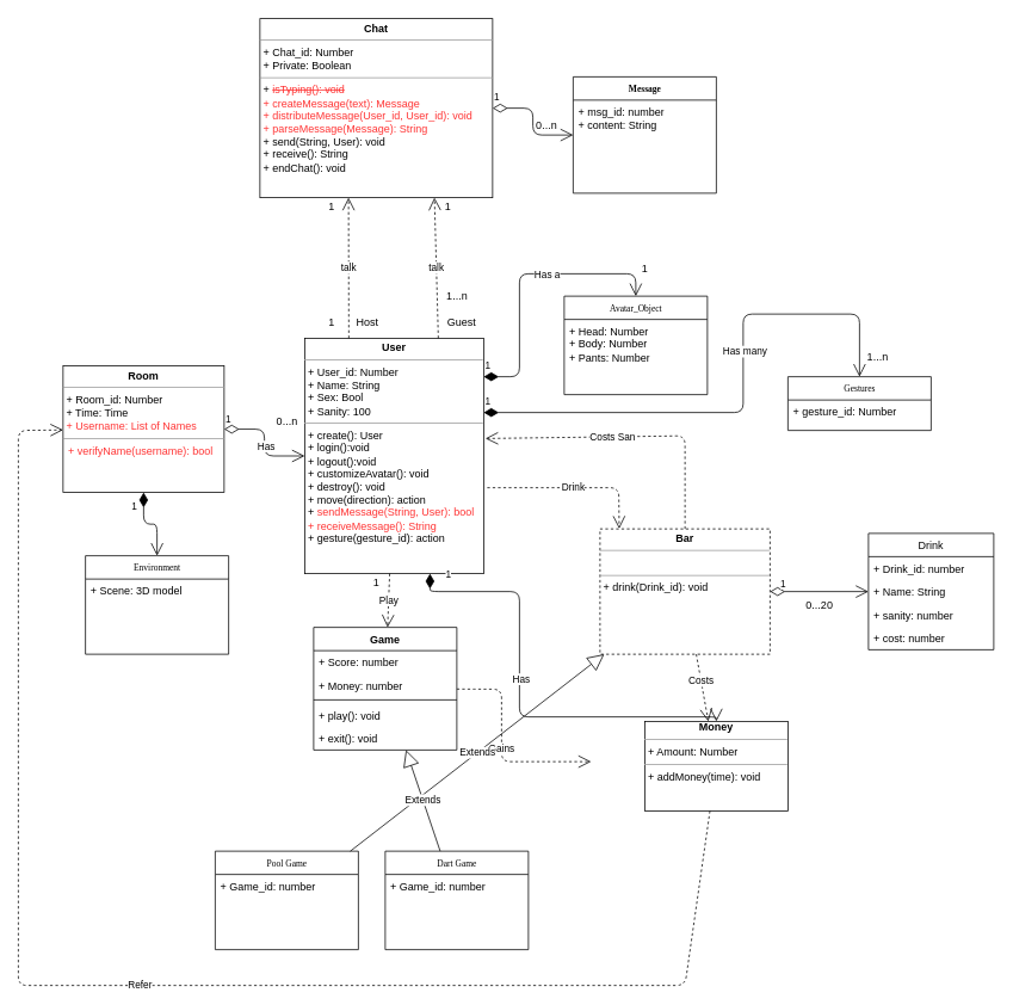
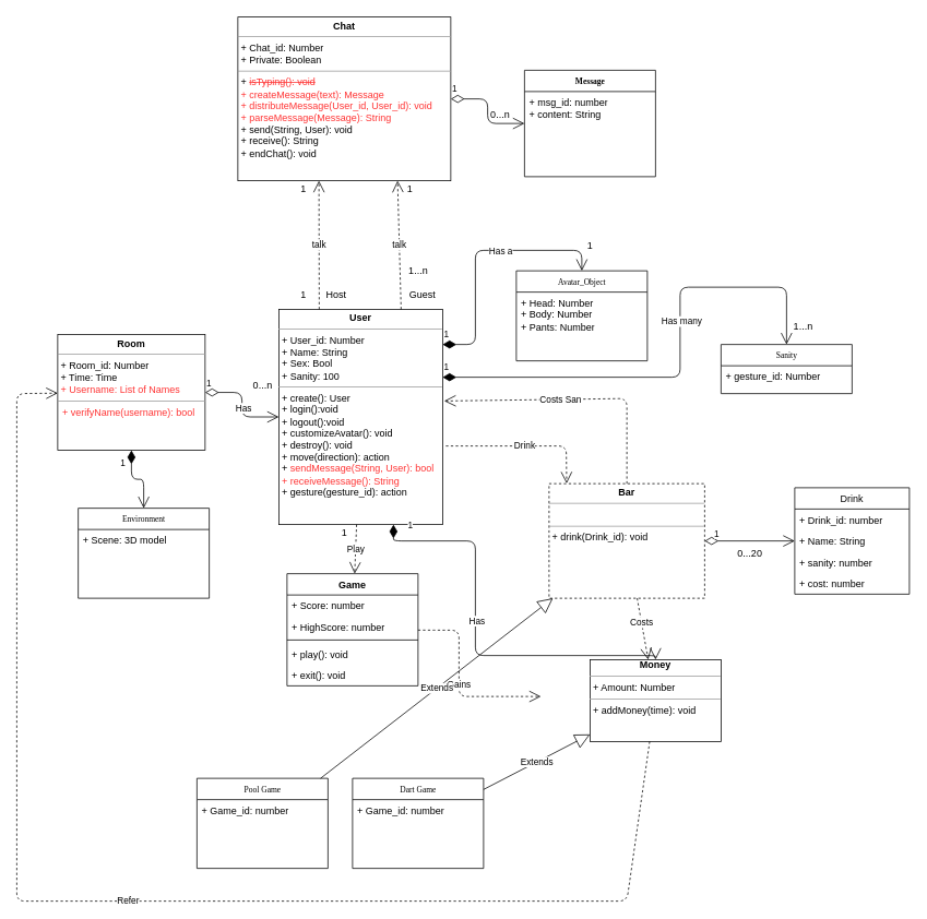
- <mxCell id="60" value="Gestures" style="swimlane;html=1;fontStyle=0;childLayout=stackLayout;horizontal=1;startSize=26;fillColor=none;horizontalStack=0;resizeParent=1;resizeLast=0;collapsible=1;marginBottom=0;swimlaneFillColor=#ffffff;rounded=0;shadow=0;comic=0;labelBackgroundColor=none;strokeWidth=1;fontFamily=Verdana;fontSize=10;align=center;" parent="1" vertex="1"><mxGeometry x="880" y="420" width="160" height="60" as="geometry" /></mxCell>
+ <mxCell id="60" value="Sanity" style="swimlane;html=1;fontStyle=0;childLayout=stackLayout;horizontal=1;startSize=26;fillColor=none;horizontalStack=0;resizeParent=1;resizeLast=0;collapsible=1;marginBottom=0;swimlaneFillColor=#ffffff;rounded=0;shadow=0;comic=0;labelBackgroundColor=none;strokeWidth=1;fontFamily=Verdana;fontSize=10;align=center;" parent="1" vertex="1"><mxGeometry x="880" y="420" width="160" height="60" as="geometry" /></mxCell>
- <mxCell id="20" value="+ Money: number" style="text;strokeColor=none;fillColor=none;align=left;verticalAlign=top;spacingLeft=4;spacingRight=4;overflow=hidden;rotatable=0;points=[[0,0.5],[1,0.5]];portConstraint=eastwest;" parent="18" vertex="1"><mxGeometry y="52" width="160" height="25" as="geometry" /></mxCell>
+ <mxCell id="20" value="+ HighScore: number" style="text;strokeColor=none;fillColor=none;align=left;verticalAlign=top;spacingLeft=4;spacingRight=4;overflow=hidden;rotatable=0;points=[[0,0.5],[1,0.5]];portConstraint=eastwest;" parent="18" vertex="1"><mxGeometry y="52" width="160" height="25" as="geometry" /></mxCell>
- <mxCell id="54" value="Extends" style="endArrow=block;endSize=16;endFill=0;html=1;" parent="1" source="43" target="18" edge="1"><mxGeometry width="160" relative="1" as="geometry"><mxPoint x="345.581" y="950" as="sourcePoint" /><mxPoint x="398.14" y="837" as="targetPoint" /></mxGeometry></mxCell>
+ <mxCell id="54" value="Extends" style="endArrow=block;endSize=16;endFill=0;html=1;" parent="1" source="43" target="6" edge="1"><mxGeometry width="160" relative="1" as="geometry"><mxPoint x="345.581" y="950" as="sourcePoint" /><mxPoint x="398.14" y="837" as="targetPoint" /></mxGeometry></mxCell>
